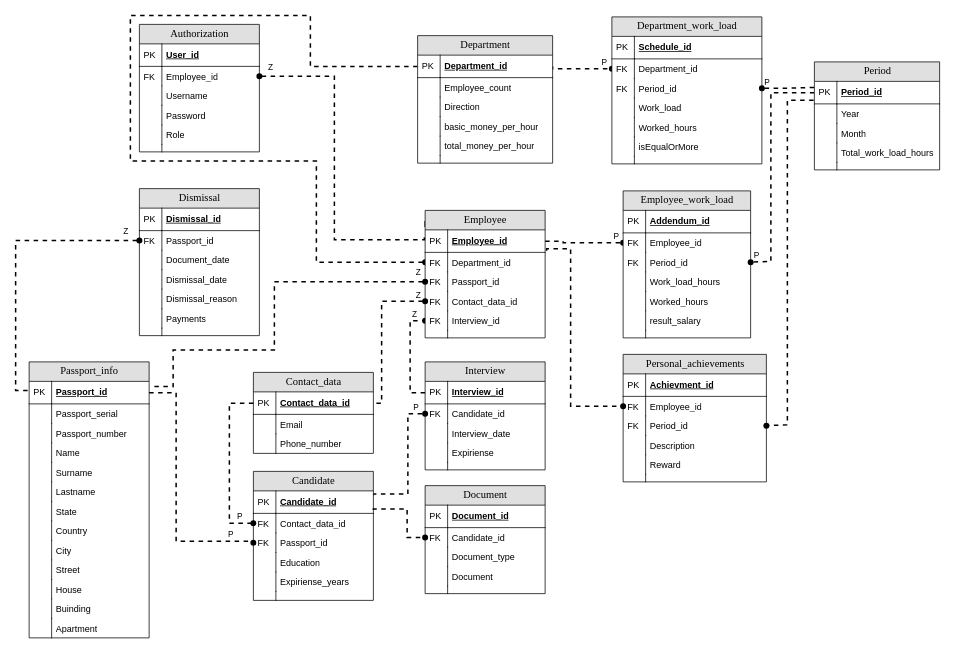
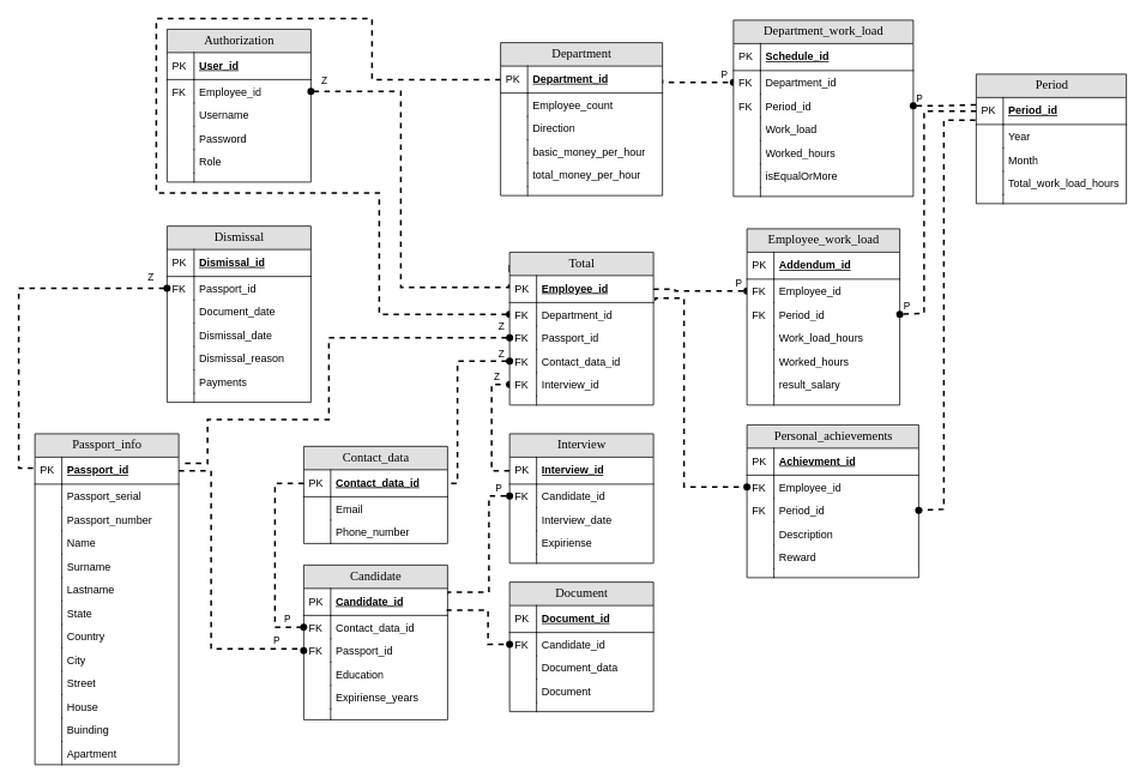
- <mxCell id="64" value="Employee" style="swimlane;html=1;fontStyle=0;childLayout=stackLayout;horizontal=1;startSize=26;fillColor=#e0e0e0;horizontalStack=0;resizeParent=1;resizeLast=0;collapsible=1;marginBottom=0;swimlaneFillColor=#ffffff;align=center;rounded=0;shadow=0;comic=0;labelBackgroundColor=none;strokeWidth=1;fontFamily=Verdana;fontSize=14" parent="1" vertex="1"><mxGeometry x="566" y="280" width="160" height="170" as="geometry"><mxRectangle x="290" y="128" width="100" height="26" as="alternateBounds" /></mxGeometry></mxCell>
+ <mxCell id="64" value="Total" style="swimlane;html=1;fontStyle=0;childLayout=stackLayout;horizontal=1;startSize=26;fillColor=#e0e0e0;horizontalStack=0;resizeParent=1;resizeLast=0;collapsible=1;marginBottom=0;swimlaneFillColor=#ffffff;align=center;rounded=0;shadow=0;comic=0;labelBackgroundColor=none;strokeWidth=1;fontFamily=Verdana;fontSize=14" parent="1" vertex="1"><mxGeometry x="566" y="280" width="160" height="170" as="geometry"><mxRectangle x="290" y="128" width="100" height="26" as="alternateBounds" /></mxGeometry></mxCell>
- <mxCell id="144" value="Document_type" style="shape=partialRectangle;top=0;left=0;right=0;bottom=0;html=1;align=left;verticalAlign=top;fillColor=none;spacingLeft=34;spacingRight=4;whiteSpace=wrap;overflow=hidden;rotatable=0;points=[[0,0.5],[1,0.5]];portConstraint=eastwest;dropTarget=0;" parent="139" vertex="1"><mxGeometry y="82" width="160" height="26" as="geometry" /></mxCell>
+ <mxCell id="144" value="Document_data" style="shape=partialRectangle;top=0;left=0;right=0;bottom=0;html=1;align=left;verticalAlign=top;fillColor=none;spacingLeft=34;spacingRight=4;whiteSpace=wrap;overflow=hidden;rotatable=0;points=[[0,0.5],[1,0.5]];portConstraint=eastwest;dropTarget=0;" parent="139" vertex="1"><mxGeometry y="82" width="160" height="26" as="geometry" /></mxCell>
